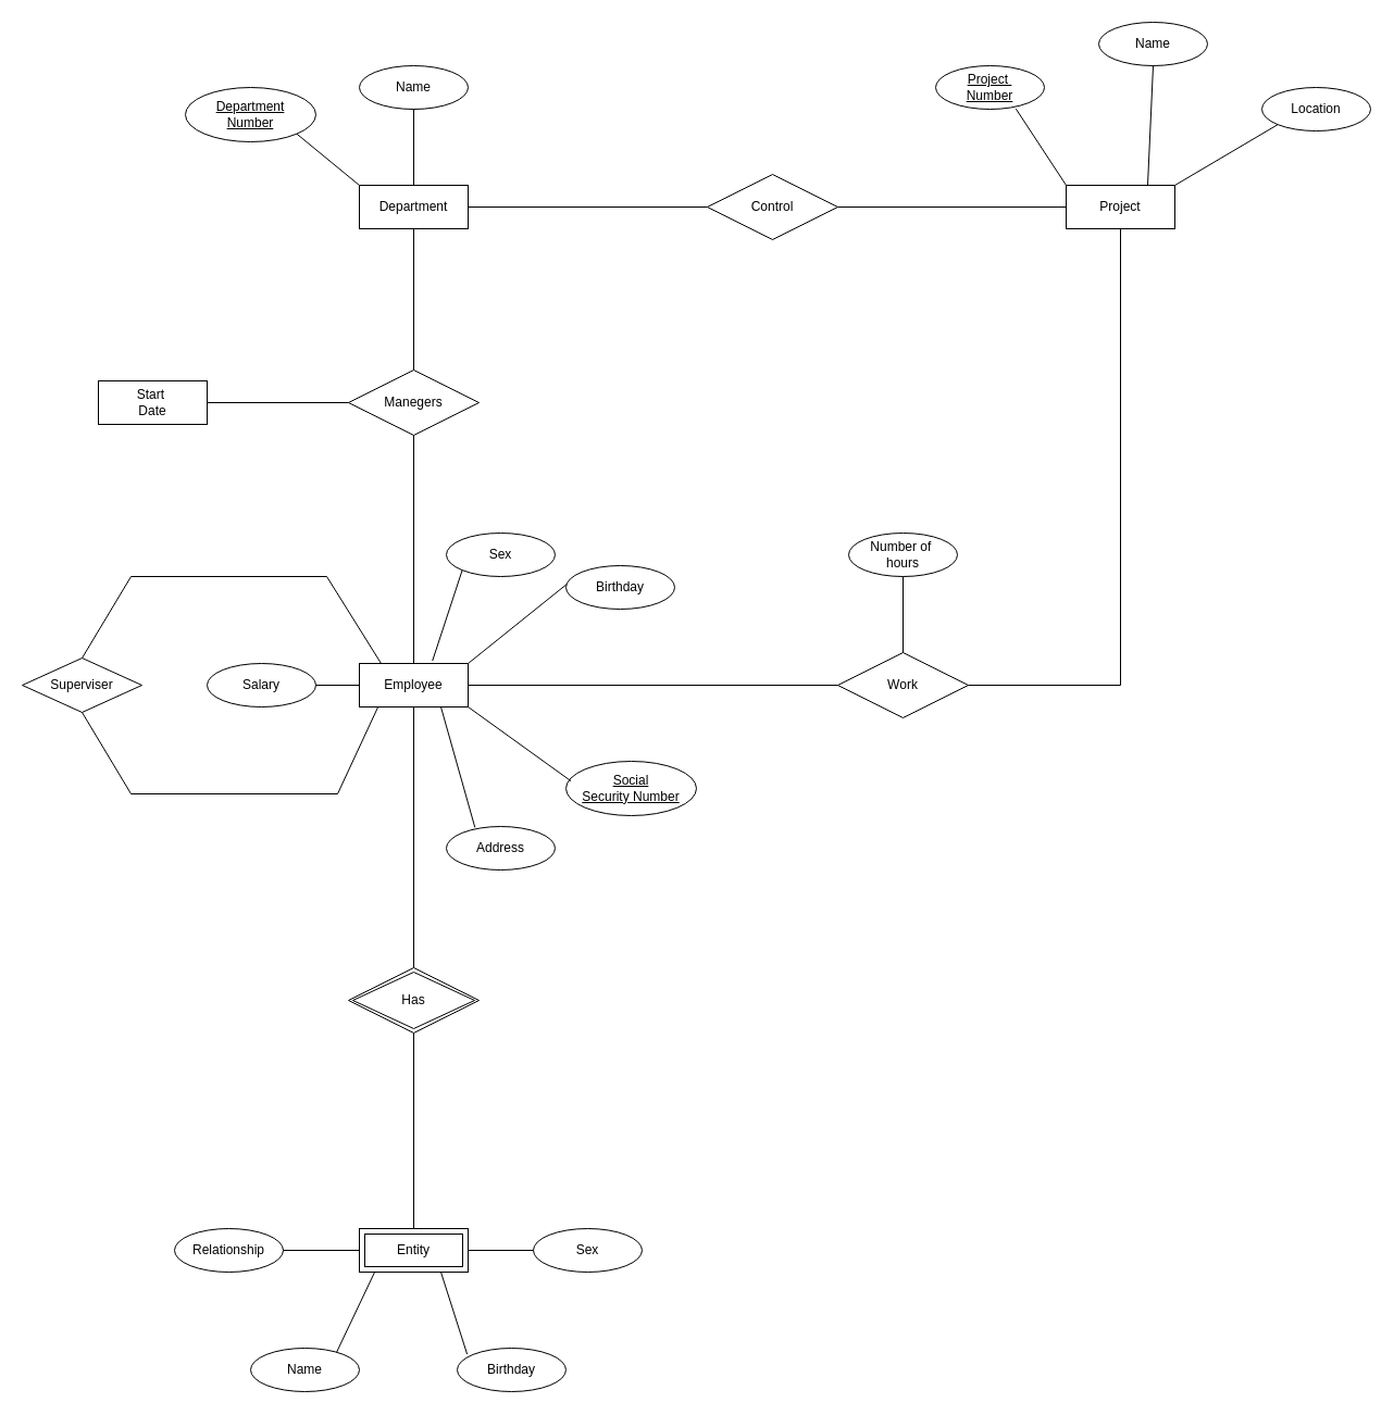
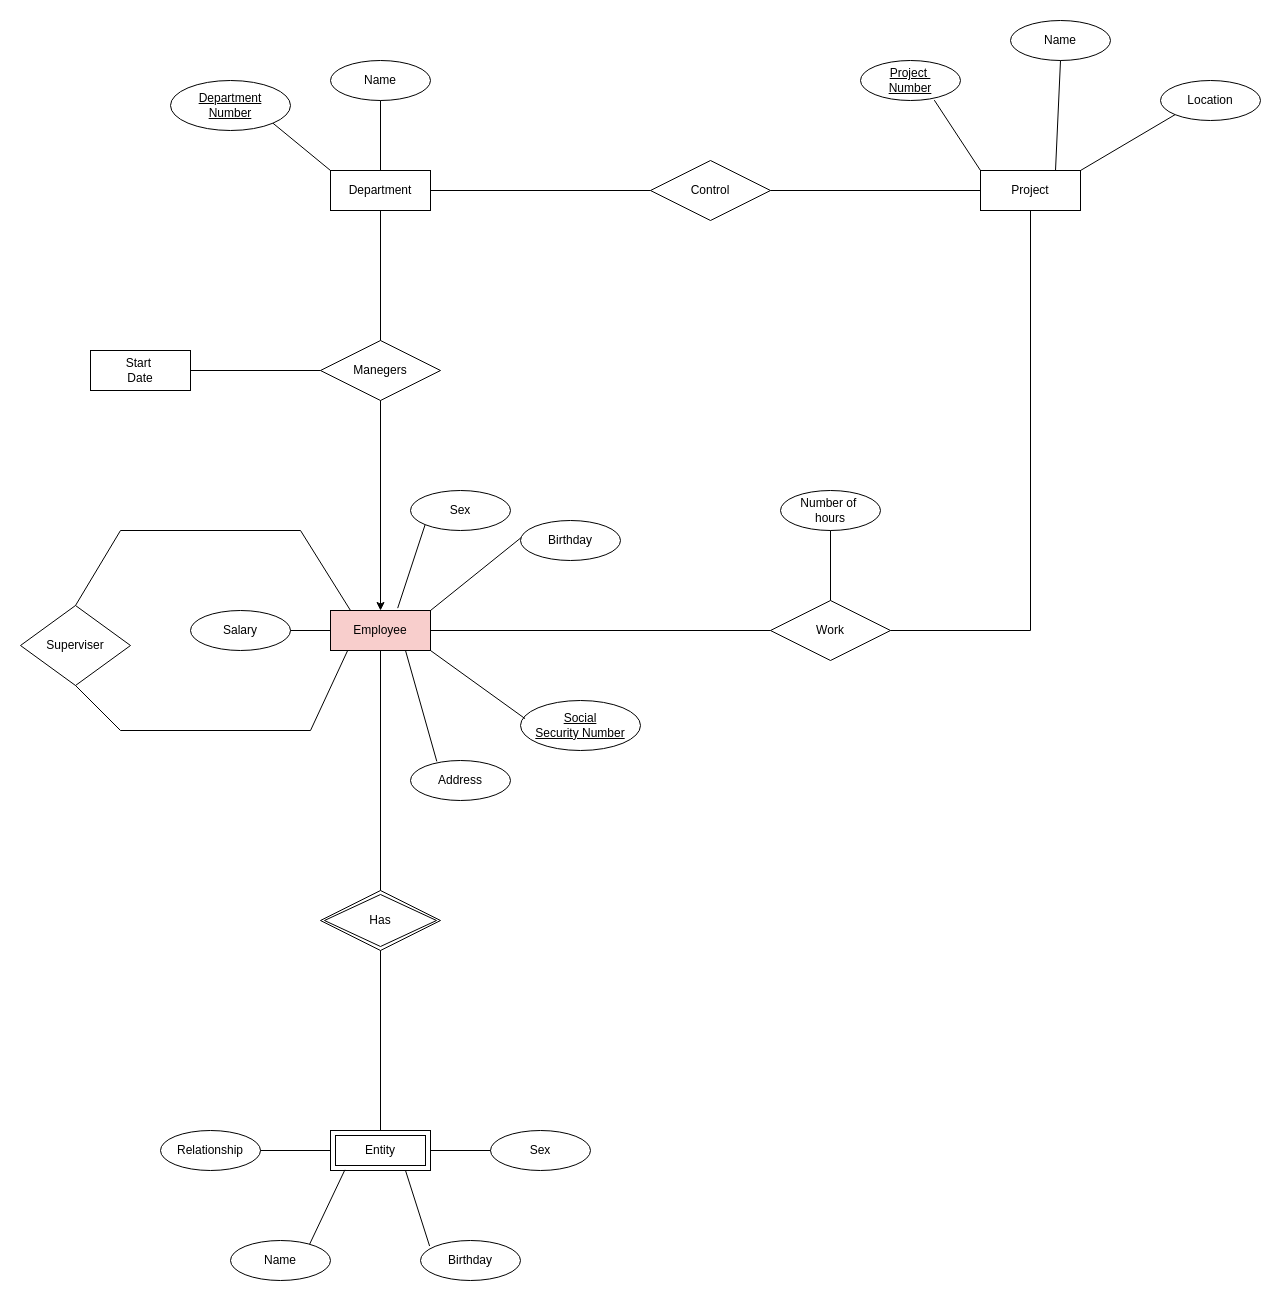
- <mxCell id="19" value="" style="endArrow=none;html=1;rounded=0;exitX=0.5;exitY=1;exitDx=0;exitDy=0;entryX=0.5;entryY=0;entryDx=0;entryDy=0;" edge="1" parent="1" source="17" target="18"><mxGeometry relative="1" as="geometry"><mxPoint x="520" y="470" as="sourcePoint" /><mxPoint x="680" y="470" as="targetPoint" /></mxGeometry></mxCell>
+ <mxCell id="19" value="" style="endArrow=classic;html=1;rounded=0;exitX=0.5;exitY=1;exitDx=0;exitDy=0;entryX=0.5;entryY=0;entryDx=0;entryDy=0;" edge="1" parent="1" source="17" target="18"><mxGeometry relative="1" as="geometry"><mxPoint x="520" y="470" as="sourcePoint" /><mxPoint x="680" y="470" as="targetPoint" /></mxGeometry></mxCell>
- <mxCell id="37" value="Superviser" style="shape=rhombus;perimeter=rhombusPerimeter;whiteSpace=wrap;html=1;align=center;" vertex="1" parent="1"><mxGeometry x="20" y="605" width="110" height="50" as="geometry" /></mxCell>
+ <mxCell id="37" value="Superviser" style="shape=rhombus;perimeter=rhombusPerimeter;whiteSpace=wrap;html=1;align=center;" vertex="1" parent="1"><mxGeometry x="20" y="605" width="110" height="80" as="geometry" /></mxCell>
- <mxCell id="18" value="Employee" style="whiteSpace=wrap;html=1;align=center;" vertex="1" parent="1"><mxGeometry x="330" y="610" width="100" height="40" as="geometry" /></mxCell>
+ <mxCell id="18" value="Employee" style="whiteSpace=wrap;html=1;align=center;fillColor=#f8cecc;" vertex="1" parent="1"><mxGeometry x="330" y="610" width="100" height="40" as="geometry" /></mxCell>
